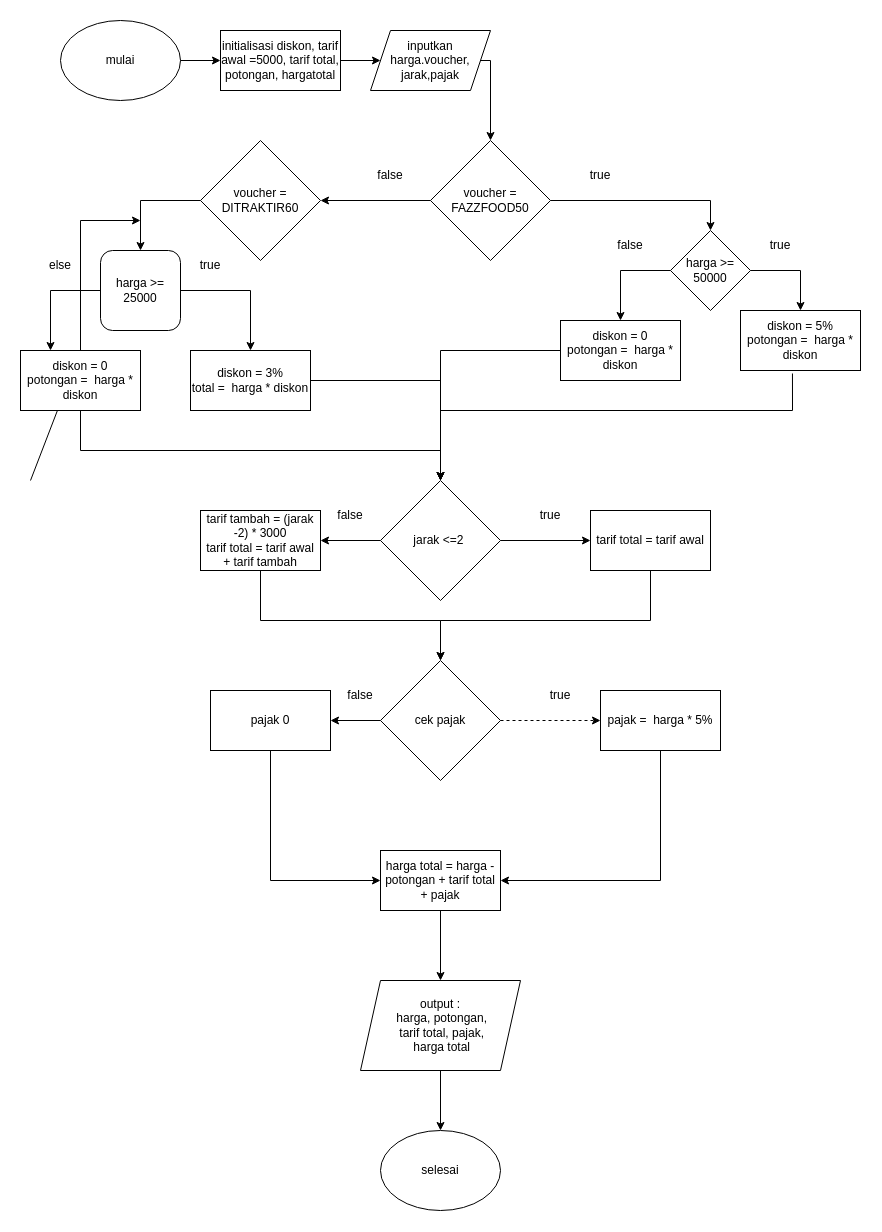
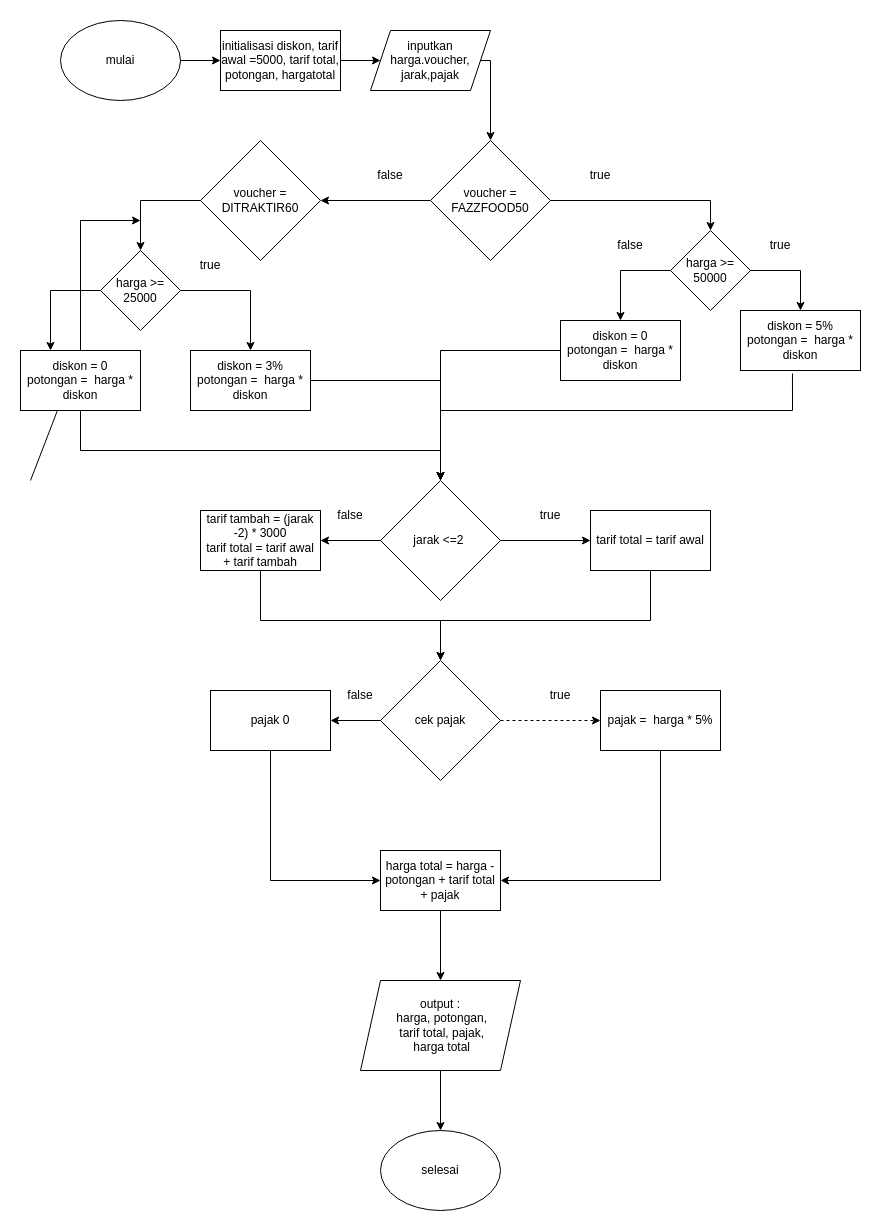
- <mxCell id="23" value="else" style="text;html=1;strokeColor=none;fillColor=none;align=center;verticalAlign=middle;whiteSpace=wrap;rounded=0;" vertex="1" parent="1"><mxGeometry x="30" y="250" width="60" height="30" as="geometry" /></mxCell>
- <mxCell id="22" value="harga &amp;gt;= 25000" style="whiteSpace=wrap;html=1;rounded=1;" vertex="1" parent="1"><mxGeometry x="100" y="250" width="80" height="80" as="geometry" /></mxCell>
+ <mxCell id="22" value="harga &amp;gt;= 25000" style="rhombus;whiteSpace=wrap;html=1;" vertex="1" parent="1"><mxGeometry x="100" y="250" width="80" height="80" as="geometry" /></mxCell>
- <mxCell id="28" value="diskon = 3%&lt;br&gt;total =&amp;nbsp; harga * diskon" style="rounded=0;whiteSpace=wrap;html=1;" vertex="1" parent="1"><mxGeometry x="190" y="350" width="120" height="60" as="geometry" /></mxCell>
+ <mxCell id="28" value="diskon = 3%&lt;br&gt;potongan =&amp;nbsp; harga * diskon" style="rounded=0;whiteSpace=wrap;html=1;" vertex="1" parent="1"><mxGeometry x="190" y="350" width="120" height="60" as="geometry" /></mxCell>
